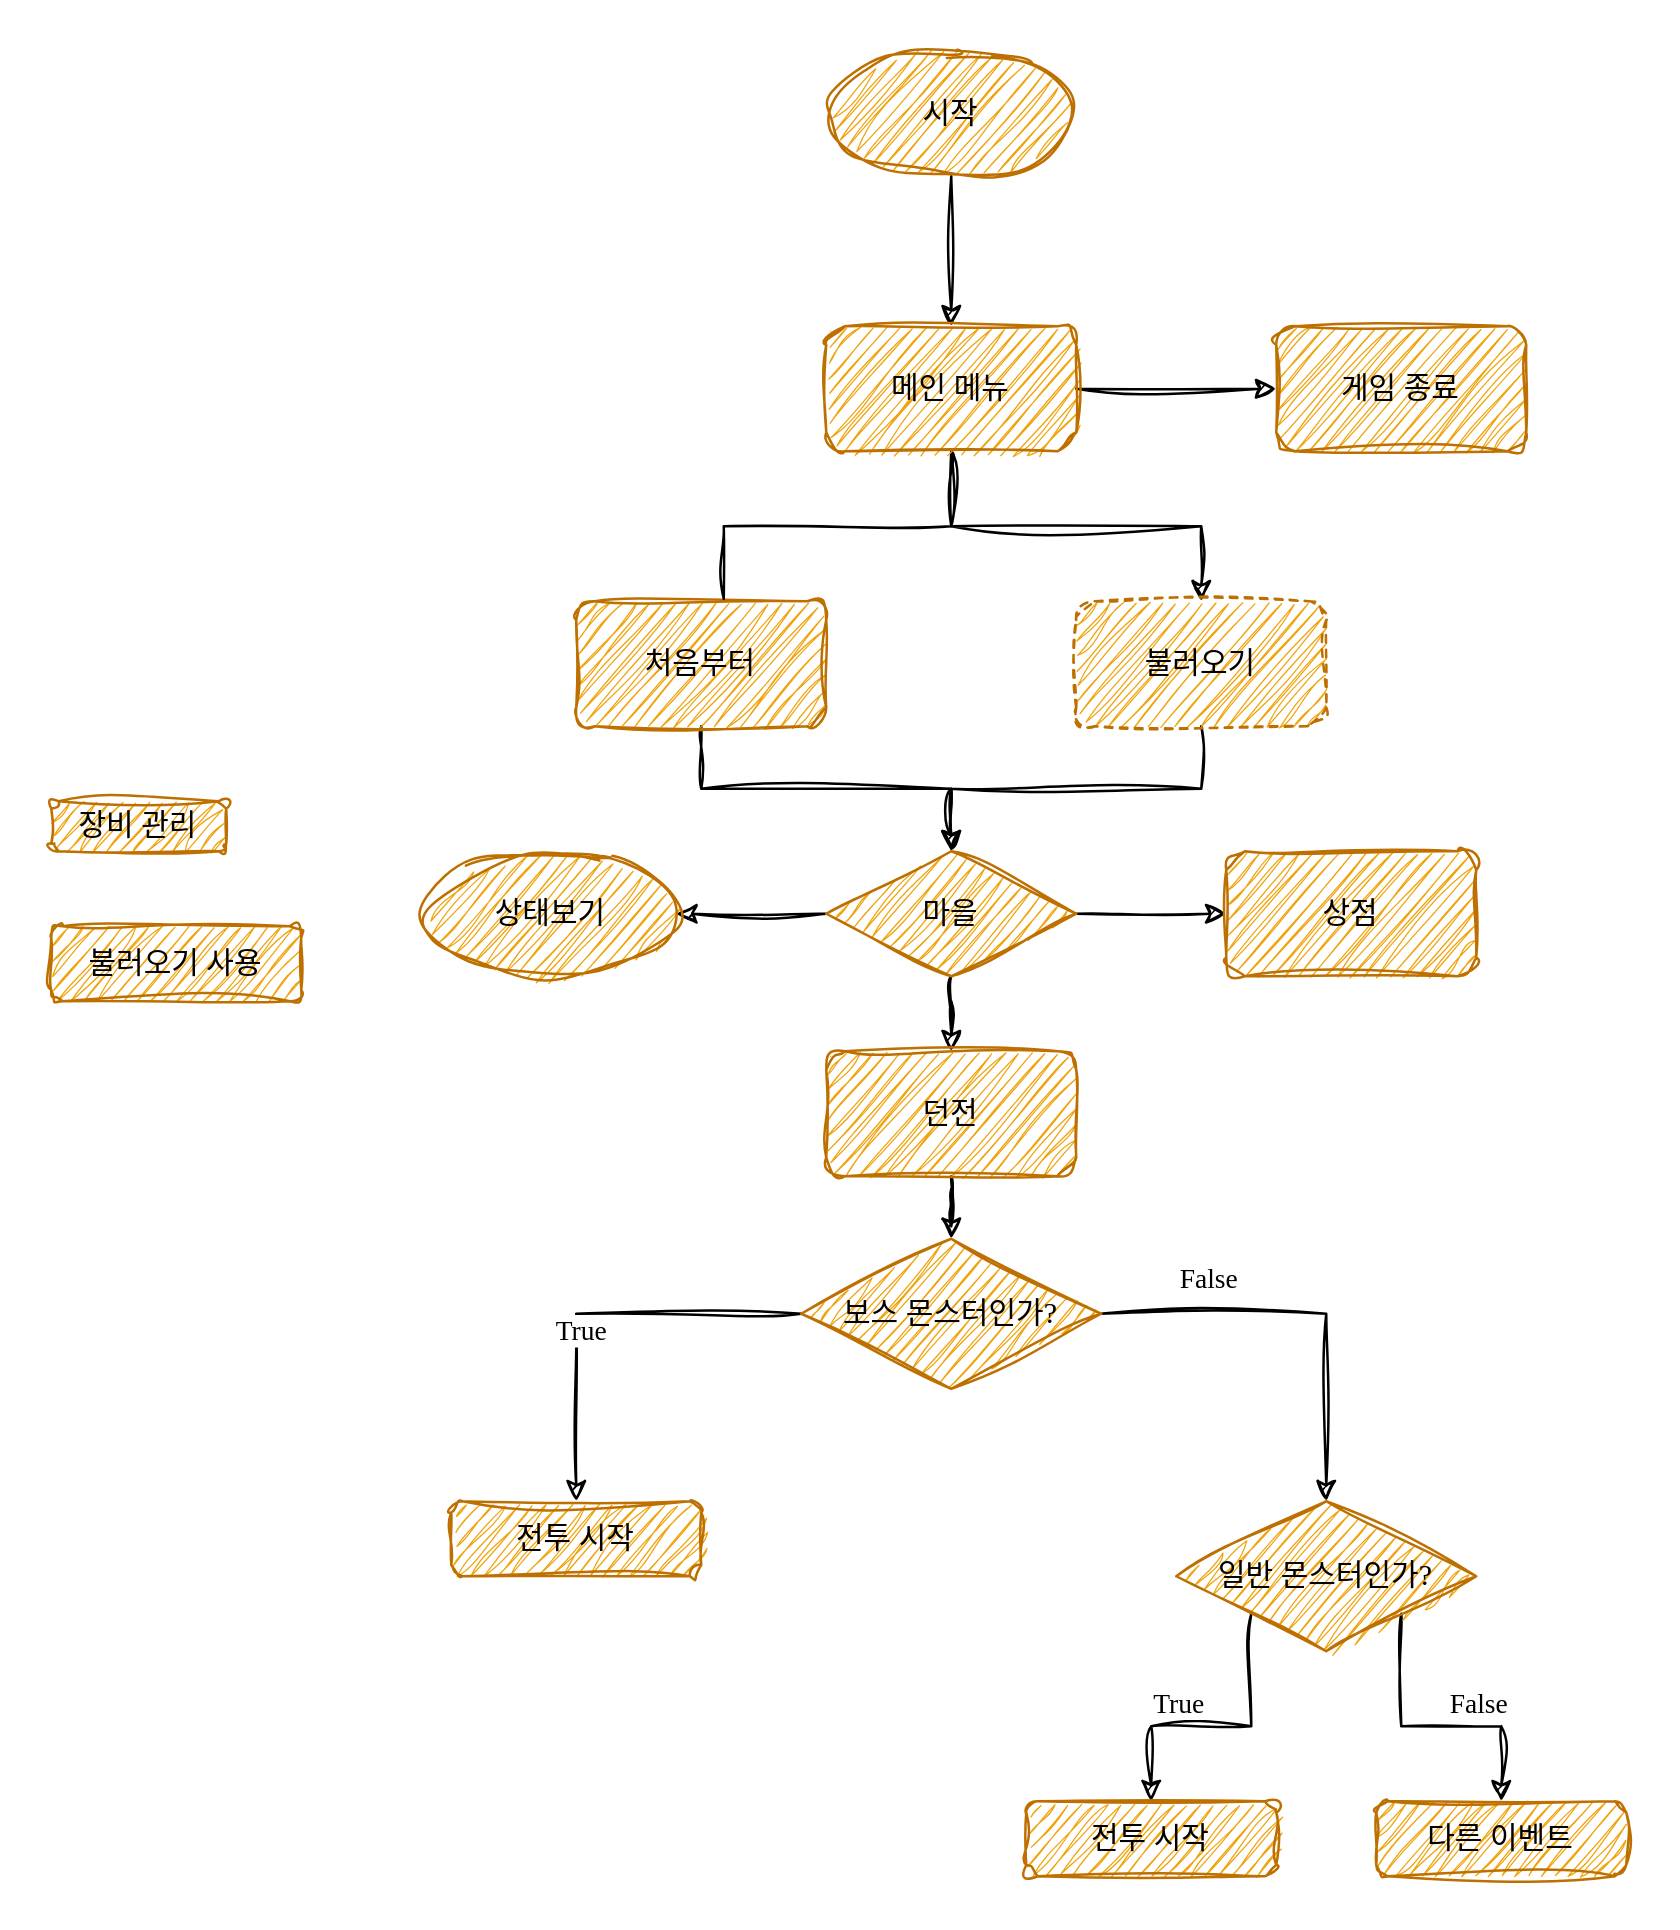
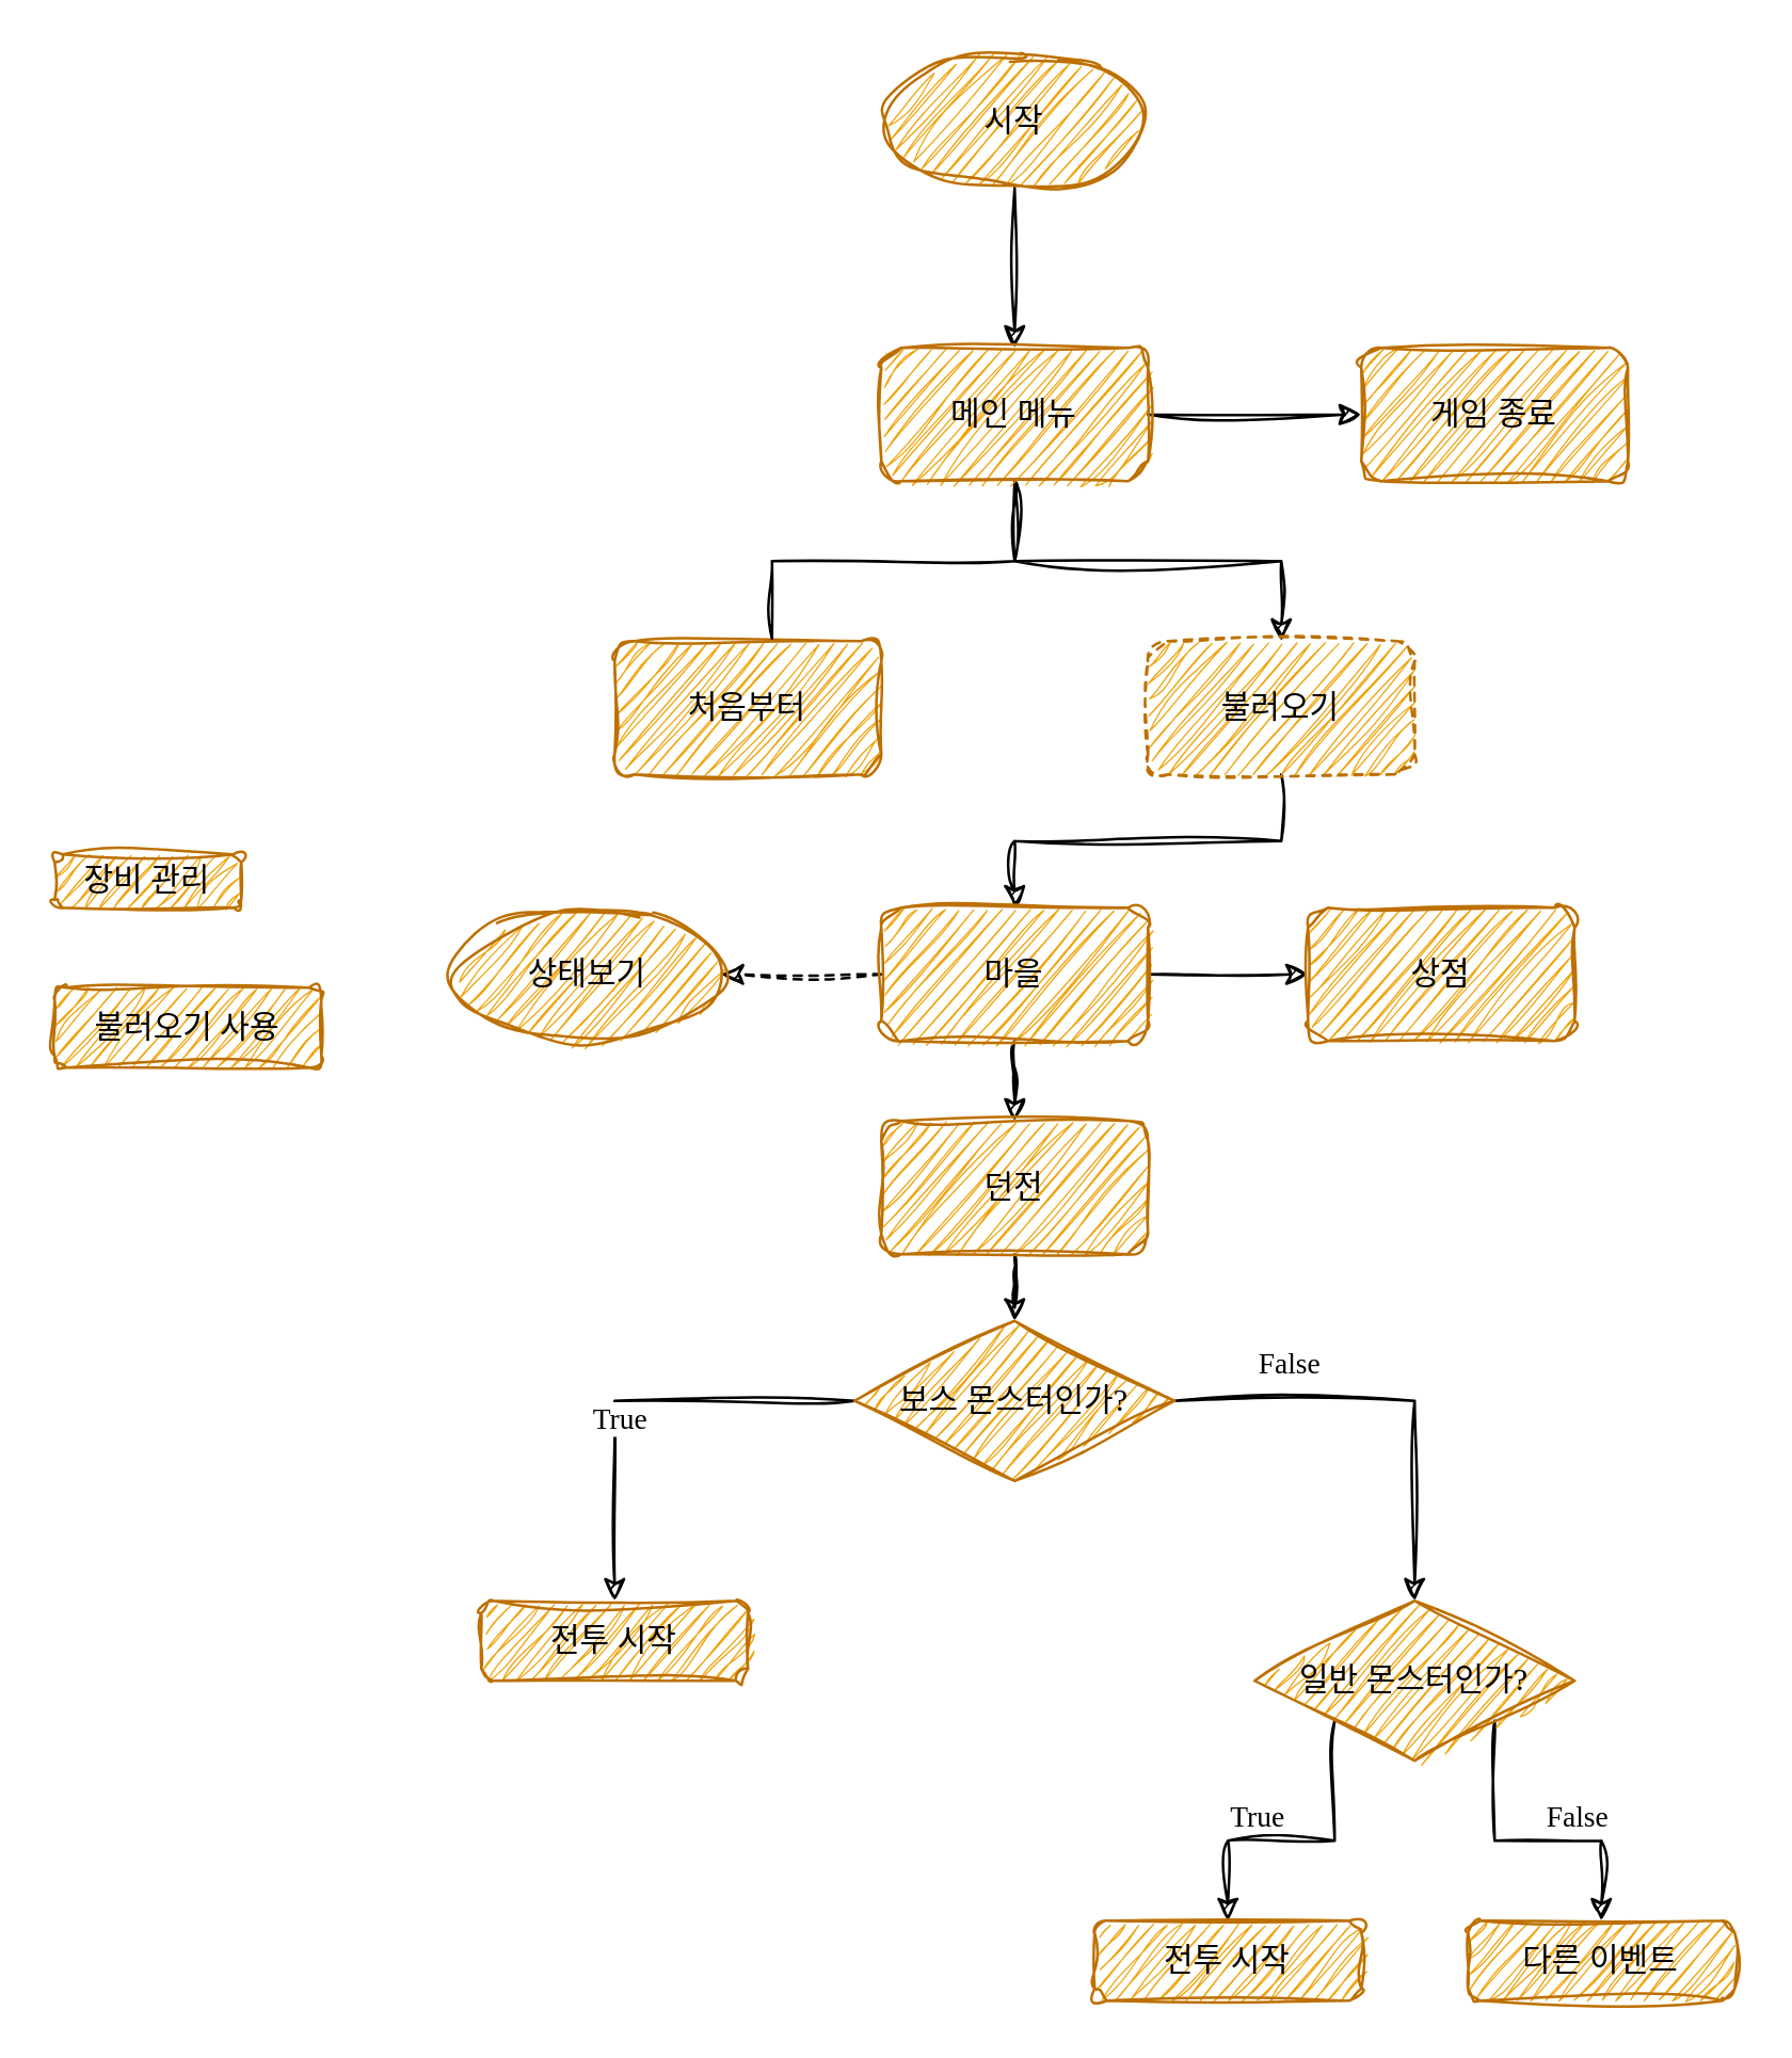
- <mxCell id="4" style="edgeStyle=orthogonalEdgeStyle;rounded=0;sketch=1;hachureGap=4;jiggle=2;curveFitting=1;orthogonalLoop=1;jettySize=auto;html=1;exitX=0.5;exitY=1;exitDx=0;exitDy=0;entryX=0.5;entryY=0;entryDx=0;entryDy=0;fontFamily=Architects Daughter;fontSource=https%3A%2F%2Ffonts.googleapis.com%2Fcss%3Ffamily%3DArchitects%2BDaughter;" edge="1" parent="1" source="5" target="20"><mxGeometry relative="1" as="geometry"><mxPoint x="380" y="330" as="targetPoint" /></mxGeometry></mxCell>
- <mxCell id="16" style="edgeStyle=orthogonalEdgeStyle;rounded=0;sketch=1;hachureGap=4;jiggle=2;curveFitting=1;orthogonalLoop=1;jettySize=auto;html=1;entryX=1;entryY=0.5;entryDx=0;entryDy=0;fontFamily=Architects Daughter;fontSource=https%3A%2F%2Ffonts.googleapis.com%2Fcss%3Ffamily%3DArchitects%2BDaughter;exitX=0;exitY=0.5;exitDx=0;exitDy=0;" edge="1" parent="1" source="20" target="18"><mxGeometry relative="1" as="geometry"><mxPoint x="330" y="365" as="sourcePoint" /></mxGeometry></mxCell>
+ <mxCell id="16" style="edgeStyle=orthogonalEdgeStyle;rounded=0;sketch=1;hachureGap=4;jiggle=2;curveFitting=1;orthogonalLoop=1;jettySize=auto;html=1;entryX=1;entryY=0.5;entryDx=0;entryDy=0;fontFamily=Architects Daughter;fontSource=https%3A%2F%2Ffonts.googleapis.com%2Fcss%3Ffamily%3DArchitects%2BDaughter;exitX=0;exitY=0.5;exitDx=0;exitDy=0;dashed=1;" edge="1" parent="1" source="20" target="18"><mxGeometry relative="1" as="geometry"><mxPoint x="330" y="365" as="sourcePoint" /></mxGeometry></mxCell>
- <mxCell id="20" value="마을" style="rhombus;whiteSpace=wrap;html=1;sketch=1;hachureGap=4;jiggle=2;curveFitting=1;fontFamily=Architects Daughter;fontSource=https%3A%2F%2Ffonts.googleapis.com%2Fcss%3Ffamily%3DArchitects%2BDaughter;fillColor=#f0a30a;fontColor=#000000;strokeColor=#BD7000;" vertex="1" parent="1"><mxGeometry x="330" y="340" width="100" height="50" as="geometry" /></mxCell>
+ <mxCell id="20" value="마을" style="rounded=1;whiteSpace=wrap;html=1;sketch=1;hachureGap=4;jiggle=2;curveFitting=1;fontFamily=Architects Daughter;fontSource=https%3A%2F%2Ffonts.googleapis.com%2Fcss%3Ffamily%3DArchitects%2BDaughter;fillColor=#f0a30a;fontColor=#000000;strokeColor=#BD7000;" vertex="1" parent="1"><mxGeometry x="330" y="340" width="100" height="50" as="geometry" /></mxCell>
